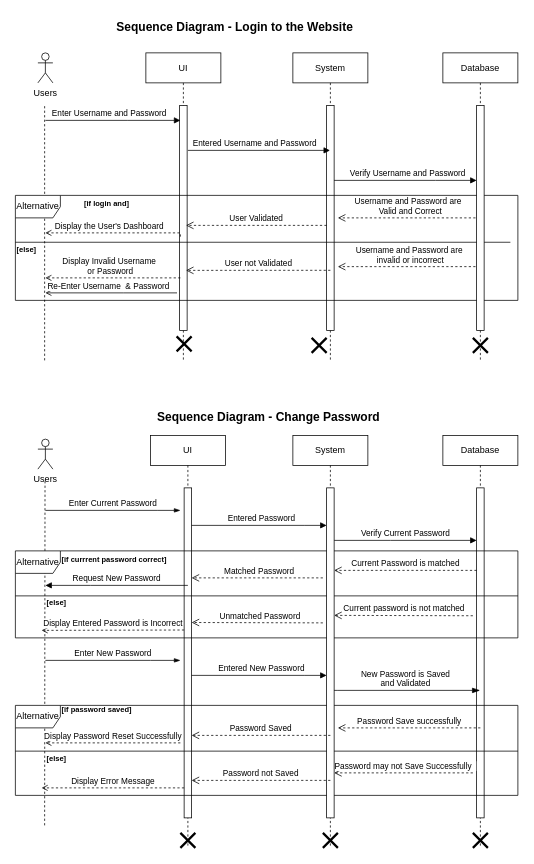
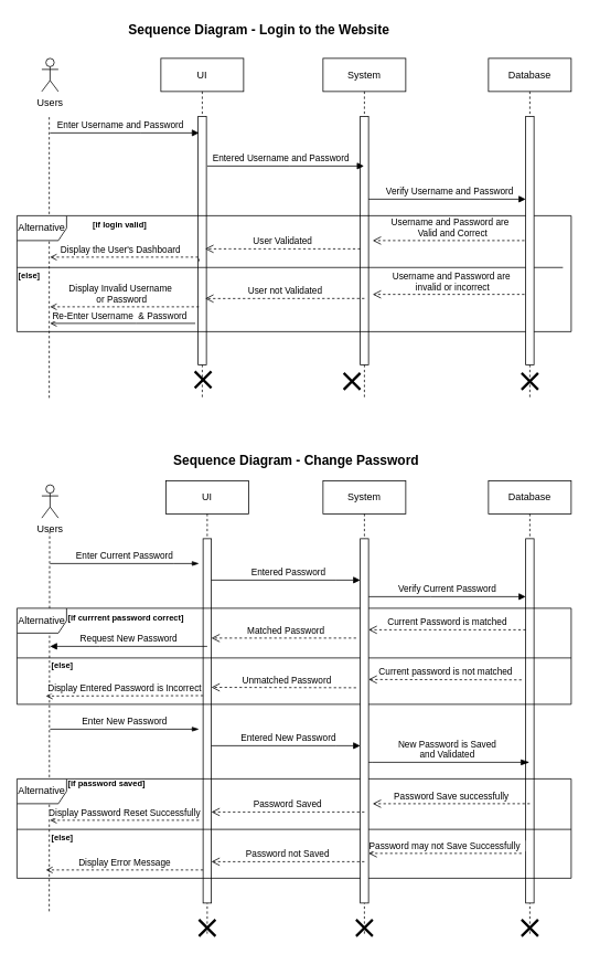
- <mxCell id="12" value="&lt;font style=&quot;font-size: 10px;&quot;&gt;&lt;b&gt;[if login and]&lt;/b&gt;&lt;/font&gt;" style="text;html=1;strokeColor=none;fillColor=none;align=left;verticalAlign=middle;whiteSpace=wrap;rounded=0;" parent="1" vertex="1"><mxGeometry x="110" y="265" width="80" height="10" as="geometry" /></mxCell>
+ <mxCell id="12" value="&lt;font style=&quot;font-size: 10px;&quot;&gt;&lt;b&gt;[if login valid]&lt;/b&gt;&lt;/font&gt;" style="text;html=1;strokeColor=none;fillColor=none;align=left;verticalAlign=middle;whiteSpace=wrap;rounded=0;" parent="1" vertex="1"><mxGeometry x="110" y="265" width="80" height="10" as="geometry" /></mxCell>
